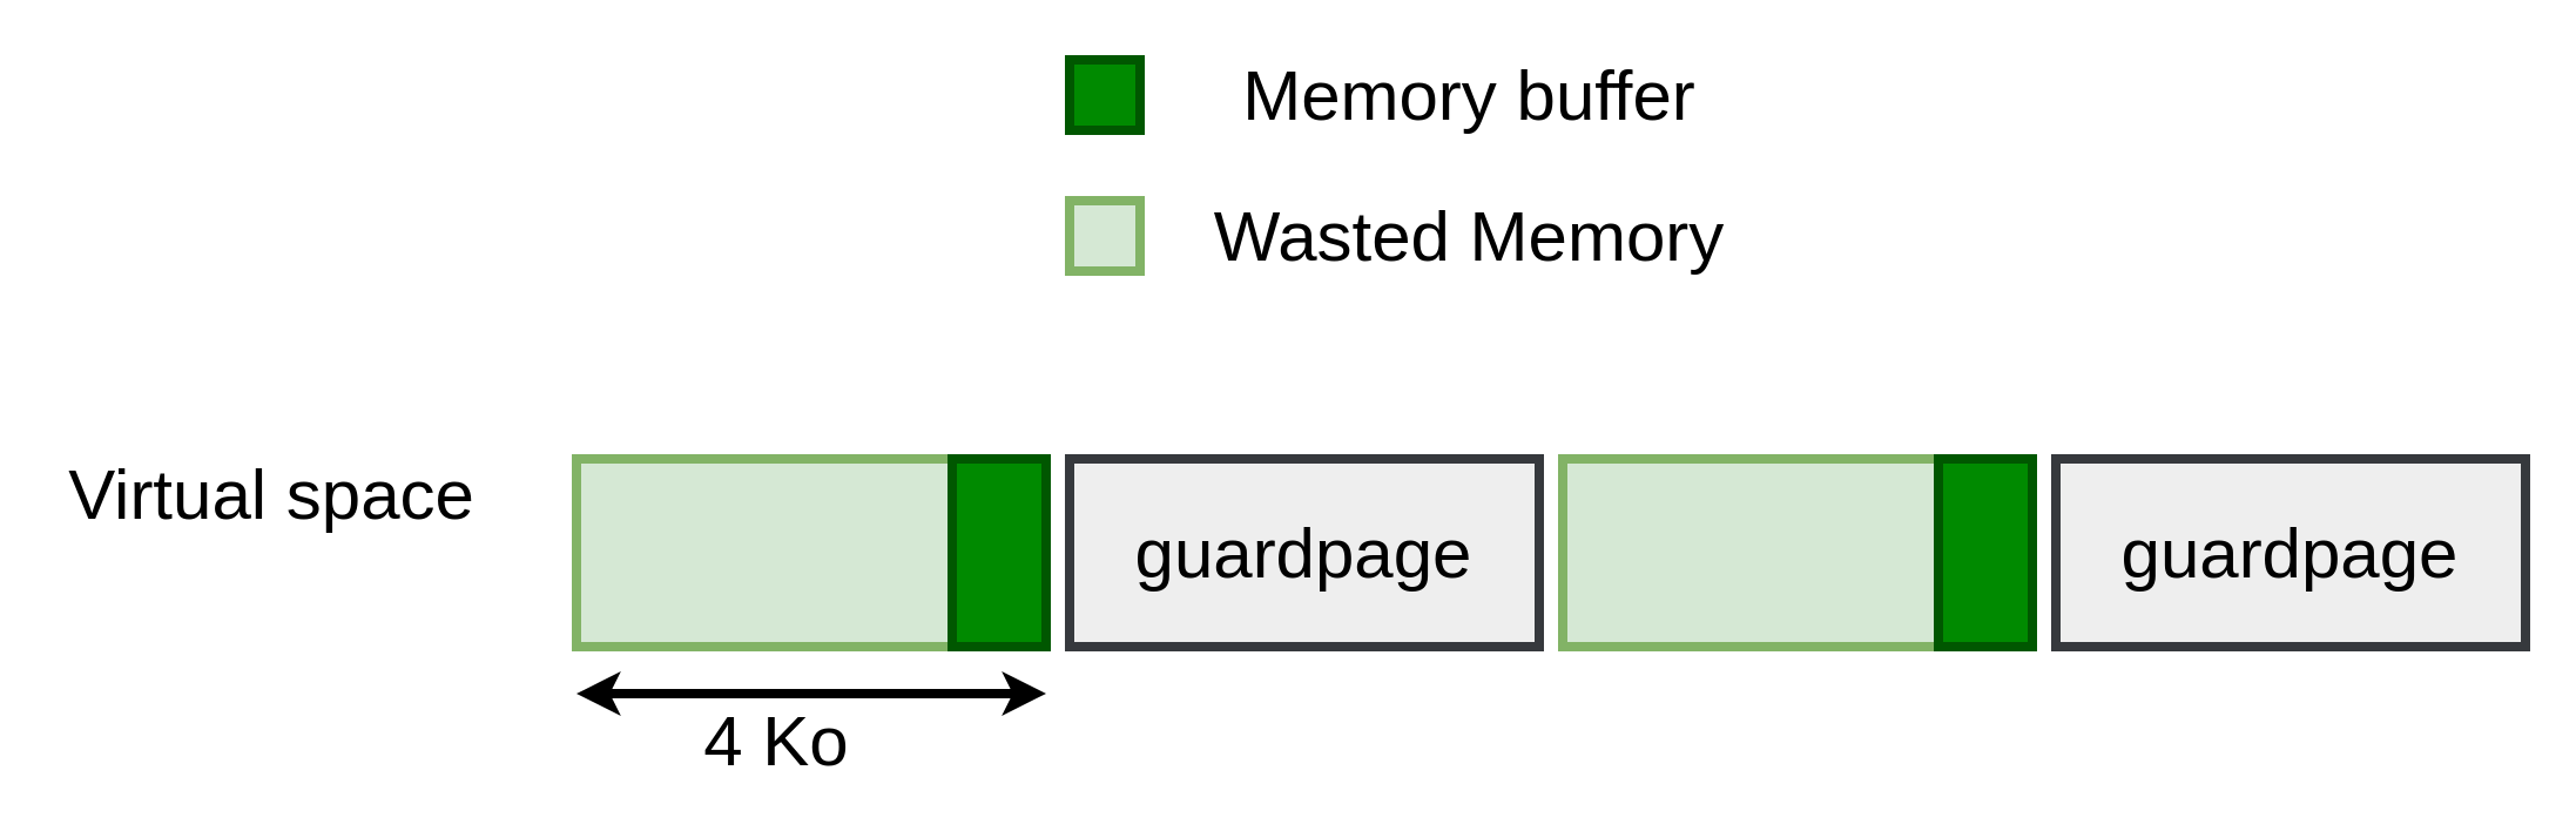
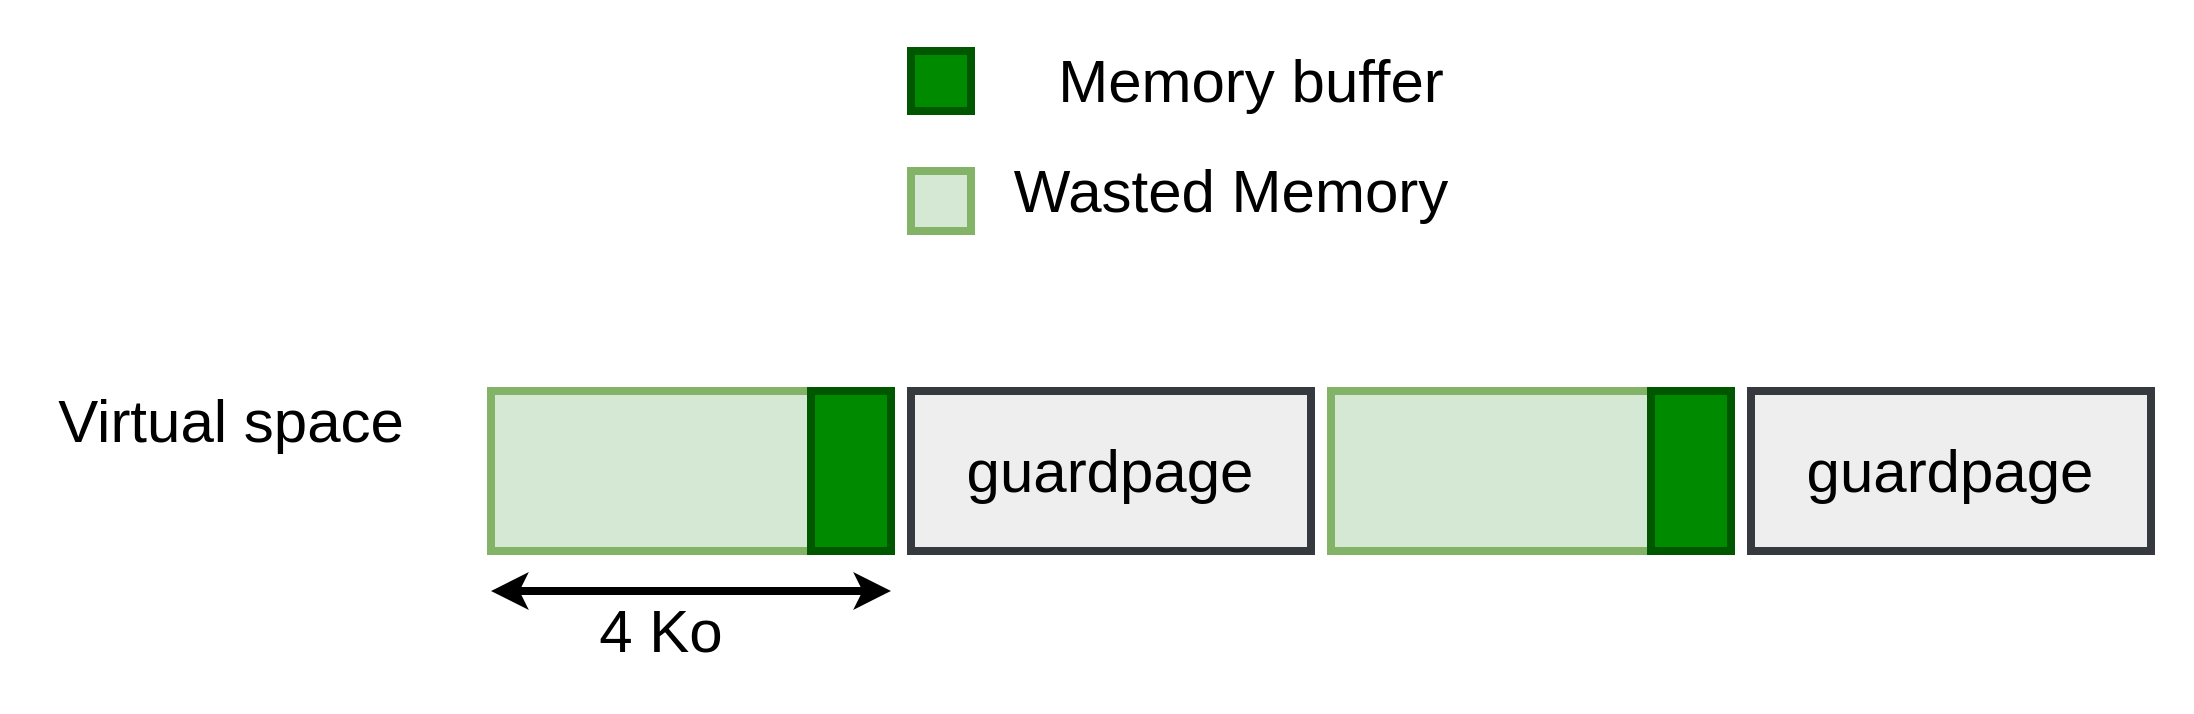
- <mxCell id="14" value="Wasted Memory" style="text;html=1;align=center;verticalAlign=middle;resizable=0;points=[];autosize=1;strokeColor=none;fillColor=none;fontSize=30;" vertex="1" parent="1"><mxGeometry x="510" y="80" width="230" height="40" as="geometry" /></mxCell>
+ <mxCell id="14" value="Wasted Memory" style="text;html=1;align=center;verticalAlign=middle;resizable=0;points=[];autosize=1;strokeColor=none;fillColor=none;fontSize=30;" vertex="1" parent="1"><mxGeometry x="500" y="75" width="230" height="40" as="geometry" /></mxCell>
